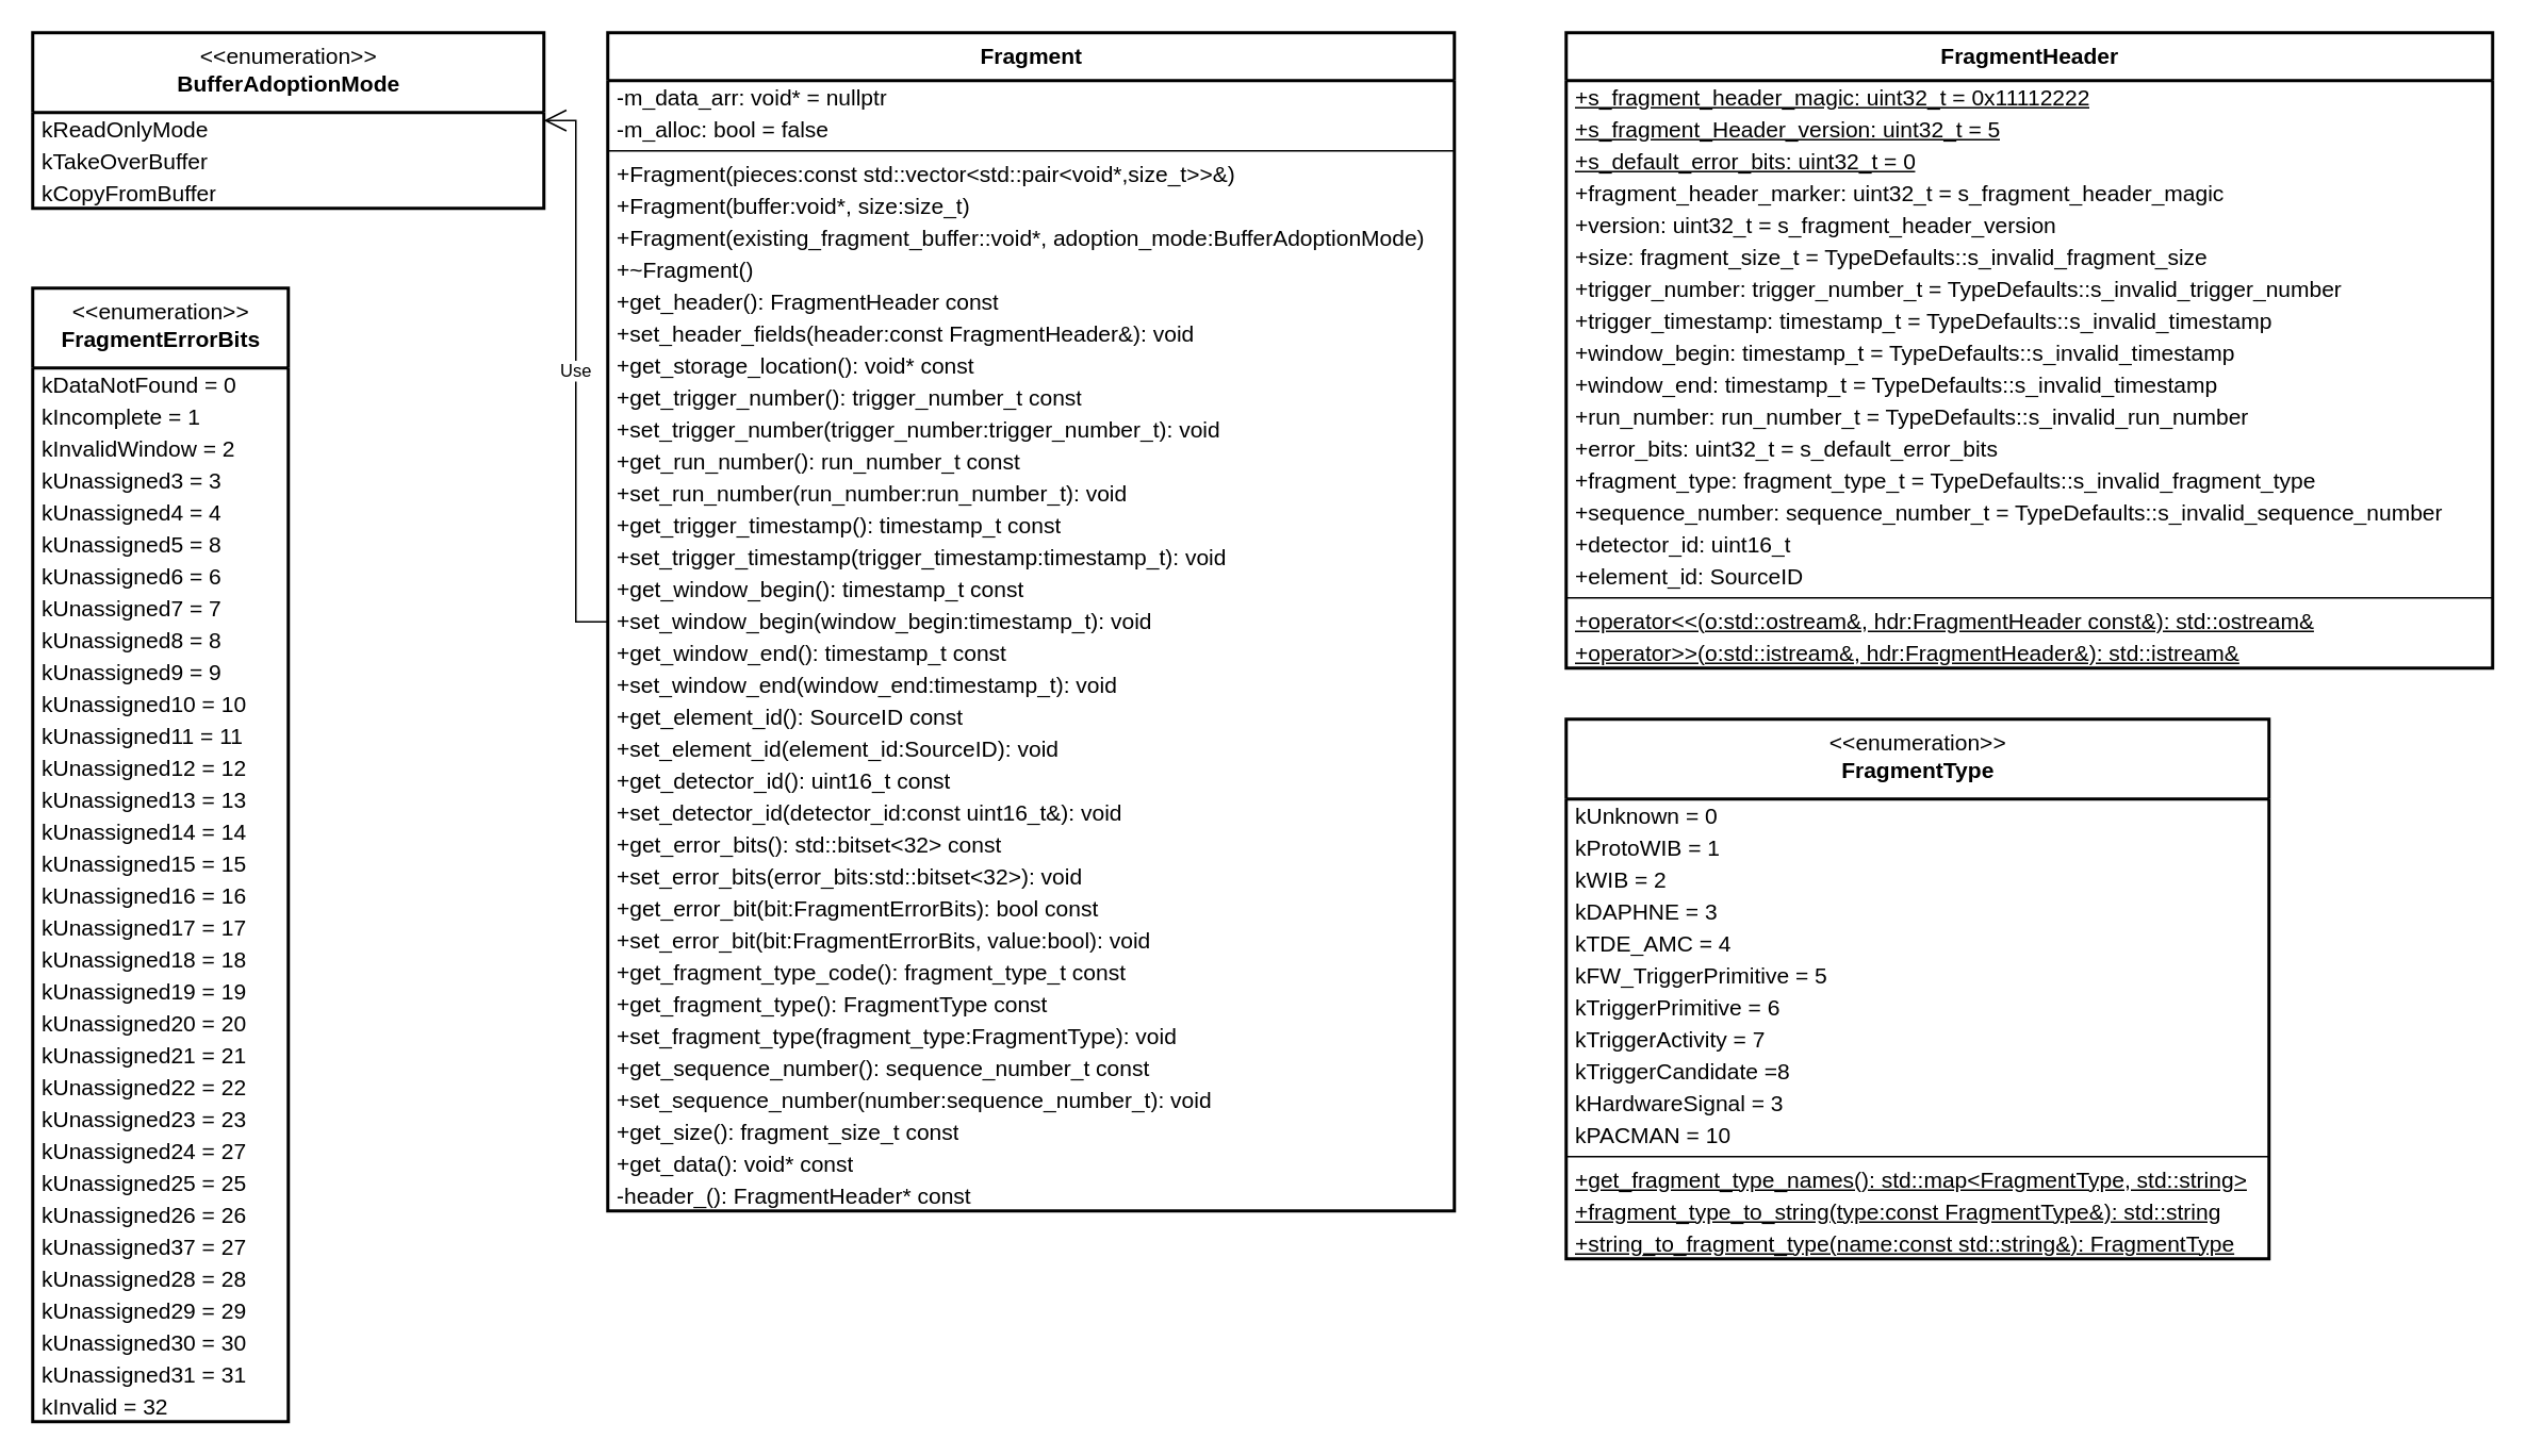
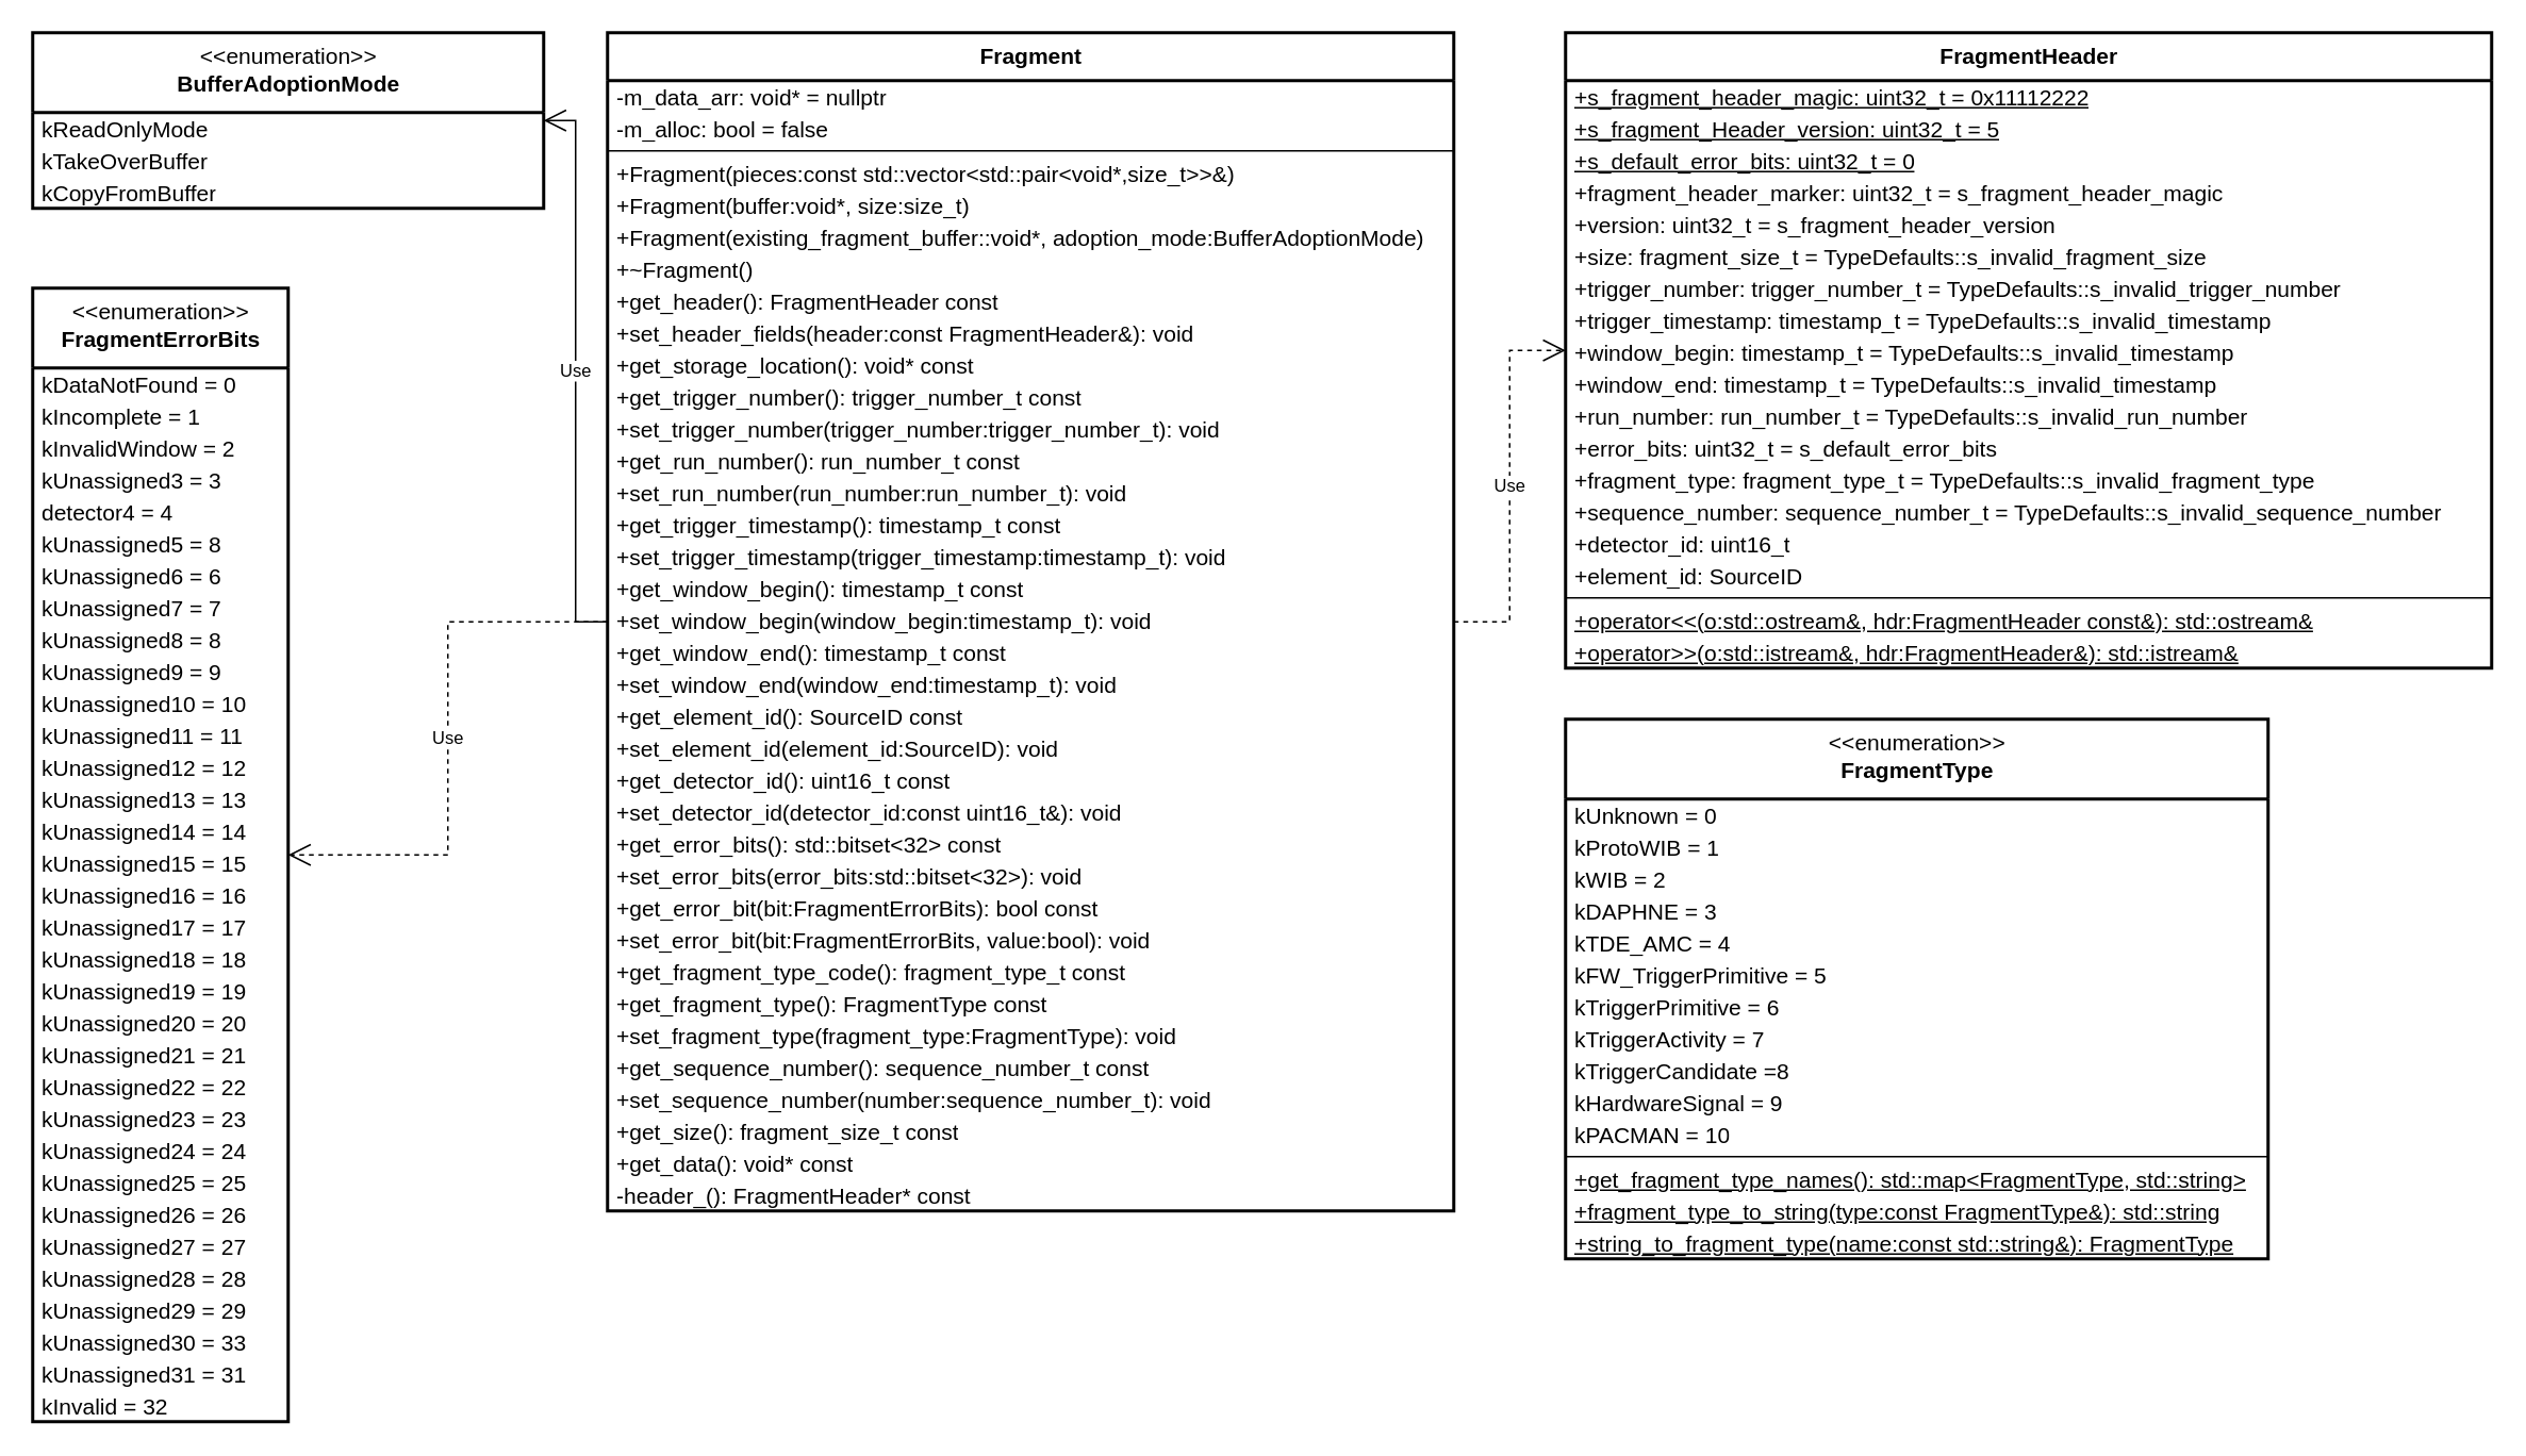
+ <mxCell id="115" value="Use" style="endArrow=open;endSize=12;dashed=1;html=1;rounded=0;edgeStyle=orthogonalEdgeStyle;" parent="1" source="2" target="77" edge="1"><mxGeometry width="160" relative="1" as="geometry"><mxPoint x="820" y="530" as="sourcePoint" /><mxPoint x="980" y="530" as="targetPoint" /></mxGeometry></mxCell>
- <mxCell id="44" value="kUnassigned4 = 4" style="text;html=1;strokeColor=none;fillColor=none;align=left;verticalAlign=middle;spacingLeft=4;spacingRight=4;overflow=hidden;rotatable=0;points=[[0,0.5],[1,0.5]];portConstraint=eastwest;fontFamily=Helvetica;fontSize=14;" parent="39" vertex="1"><mxGeometry y="130" width="160" height="20" as="geometry" /></mxCell>
+ <mxCell id="44" value="detector4 = 4" style="text;html=1;strokeColor=none;fillColor=none;align=left;verticalAlign=middle;spacingLeft=4;spacingRight=4;overflow=hidden;rotatable=0;points=[[0,0.5],[1,0.5]];portConstraint=eastwest;fontFamily=Helvetica;fontSize=14;" parent="39" vertex="1"><mxGeometry y="130" width="160" height="20" as="geometry" /></mxCell>
+ <mxCell id="113" value="Use" style="endArrow=open;endSize=12;dashed=1;html=1;rounded=0;edgeStyle=orthogonalEdgeStyle;" parent="1" source="2" target="39" edge="1"><mxGeometry width="160" relative="1" as="geometry"><mxPoint x="820" y="530" as="sourcePoint" /><mxPoint x="980" y="530" as="targetPoint" /></mxGeometry></mxCell>
- <mxCell id="107" value="kHardwareSignal = 3" style="text;html=1;strokeColor=none;fillColor=none;align=left;verticalAlign=middle;spacingLeft=4;spacingRight=4;overflow=hidden;rotatable=0;points=[[0,0.5],[1,0.5]];portConstraint=eastwest;fontFamily=Helvetica;fontSize=14;" parent="97" vertex="1"><mxGeometry y="230" width="440" height="20" as="geometry" /></mxCell>
+ <mxCell id="107" value="kHardwareSignal = 9" style="text;html=1;strokeColor=none;fillColor=none;align=left;verticalAlign=middle;spacingLeft=4;spacingRight=4;overflow=hidden;rotatable=0;points=[[0,0.5],[1,0.5]];portConstraint=eastwest;fontFamily=Helvetica;fontSize=14;" parent="97" vertex="1"><mxGeometry y="230" width="440" height="20" as="geometry" /></mxCell>
- <mxCell id="64" value="kUnassigned24 = 27" style="text;html=1;strokeColor=none;fillColor=none;align=left;verticalAlign=middle;spacingLeft=4;spacingRight=4;overflow=hidden;rotatable=0;points=[[0,0.5],[1,0.5]];portConstraint=eastwest;fontFamily=Helvetica;fontSize=14;" parent="39" vertex="1"><mxGeometry y="530" width="160" height="20" as="geometry" /></mxCell>
+ <mxCell id="64" value="kUnassigned24 = 24" style="text;html=1;strokeColor=none;fillColor=none;align=left;verticalAlign=middle;spacingLeft=4;spacingRight=4;overflow=hidden;rotatable=0;points=[[0,0.5],[1,0.5]];portConstraint=eastwest;fontFamily=Helvetica;fontSize=14;" parent="39" vertex="1"><mxGeometry y="530" width="160" height="20" as="geometry" /></mxCell>
- <mxCell id="67" value="kUnassigned37 = 27" style="text;html=1;strokeColor=none;fillColor=none;align=left;verticalAlign=middle;spacingLeft=4;spacingRight=4;overflow=hidden;rotatable=0;points=[[0,0.5],[1,0.5]];portConstraint=eastwest;fontFamily=Helvetica;fontSize=14;" parent="39" vertex="1"><mxGeometry y="590" width="160" height="20" as="geometry" /></mxCell>
+ <mxCell id="67" value="kUnassigned27 = 27" style="text;html=1;strokeColor=none;fillColor=none;align=left;verticalAlign=middle;spacingLeft=4;spacingRight=4;overflow=hidden;rotatable=0;points=[[0,0.5],[1,0.5]];portConstraint=eastwest;fontFamily=Helvetica;fontSize=14;" parent="39" vertex="1"><mxGeometry y="590" width="160" height="20" as="geometry" /></mxCell>
- <mxCell id="70" value="kUnassigned30 = 30" style="text;html=1;strokeColor=none;fillColor=none;align=left;verticalAlign=middle;spacingLeft=4;spacingRight=4;overflow=hidden;rotatable=0;points=[[0,0.5],[1,0.5]];portConstraint=eastwest;fontFamily=Helvetica;fontSize=14;" parent="39" vertex="1"><mxGeometry y="650" width="160" height="20" as="geometry" /></mxCell>
+ <mxCell id="70" value="kUnassigned30 = 33" style="text;html=1;strokeColor=none;fillColor=none;align=left;verticalAlign=middle;spacingLeft=4;spacingRight=4;overflow=hidden;rotatable=0;points=[[0,0.5],[1,0.5]];portConstraint=eastwest;fontFamily=Helvetica;fontSize=14;" parent="39" vertex="1"><mxGeometry y="650" width="160" height="20" as="geometry" /></mxCell>
